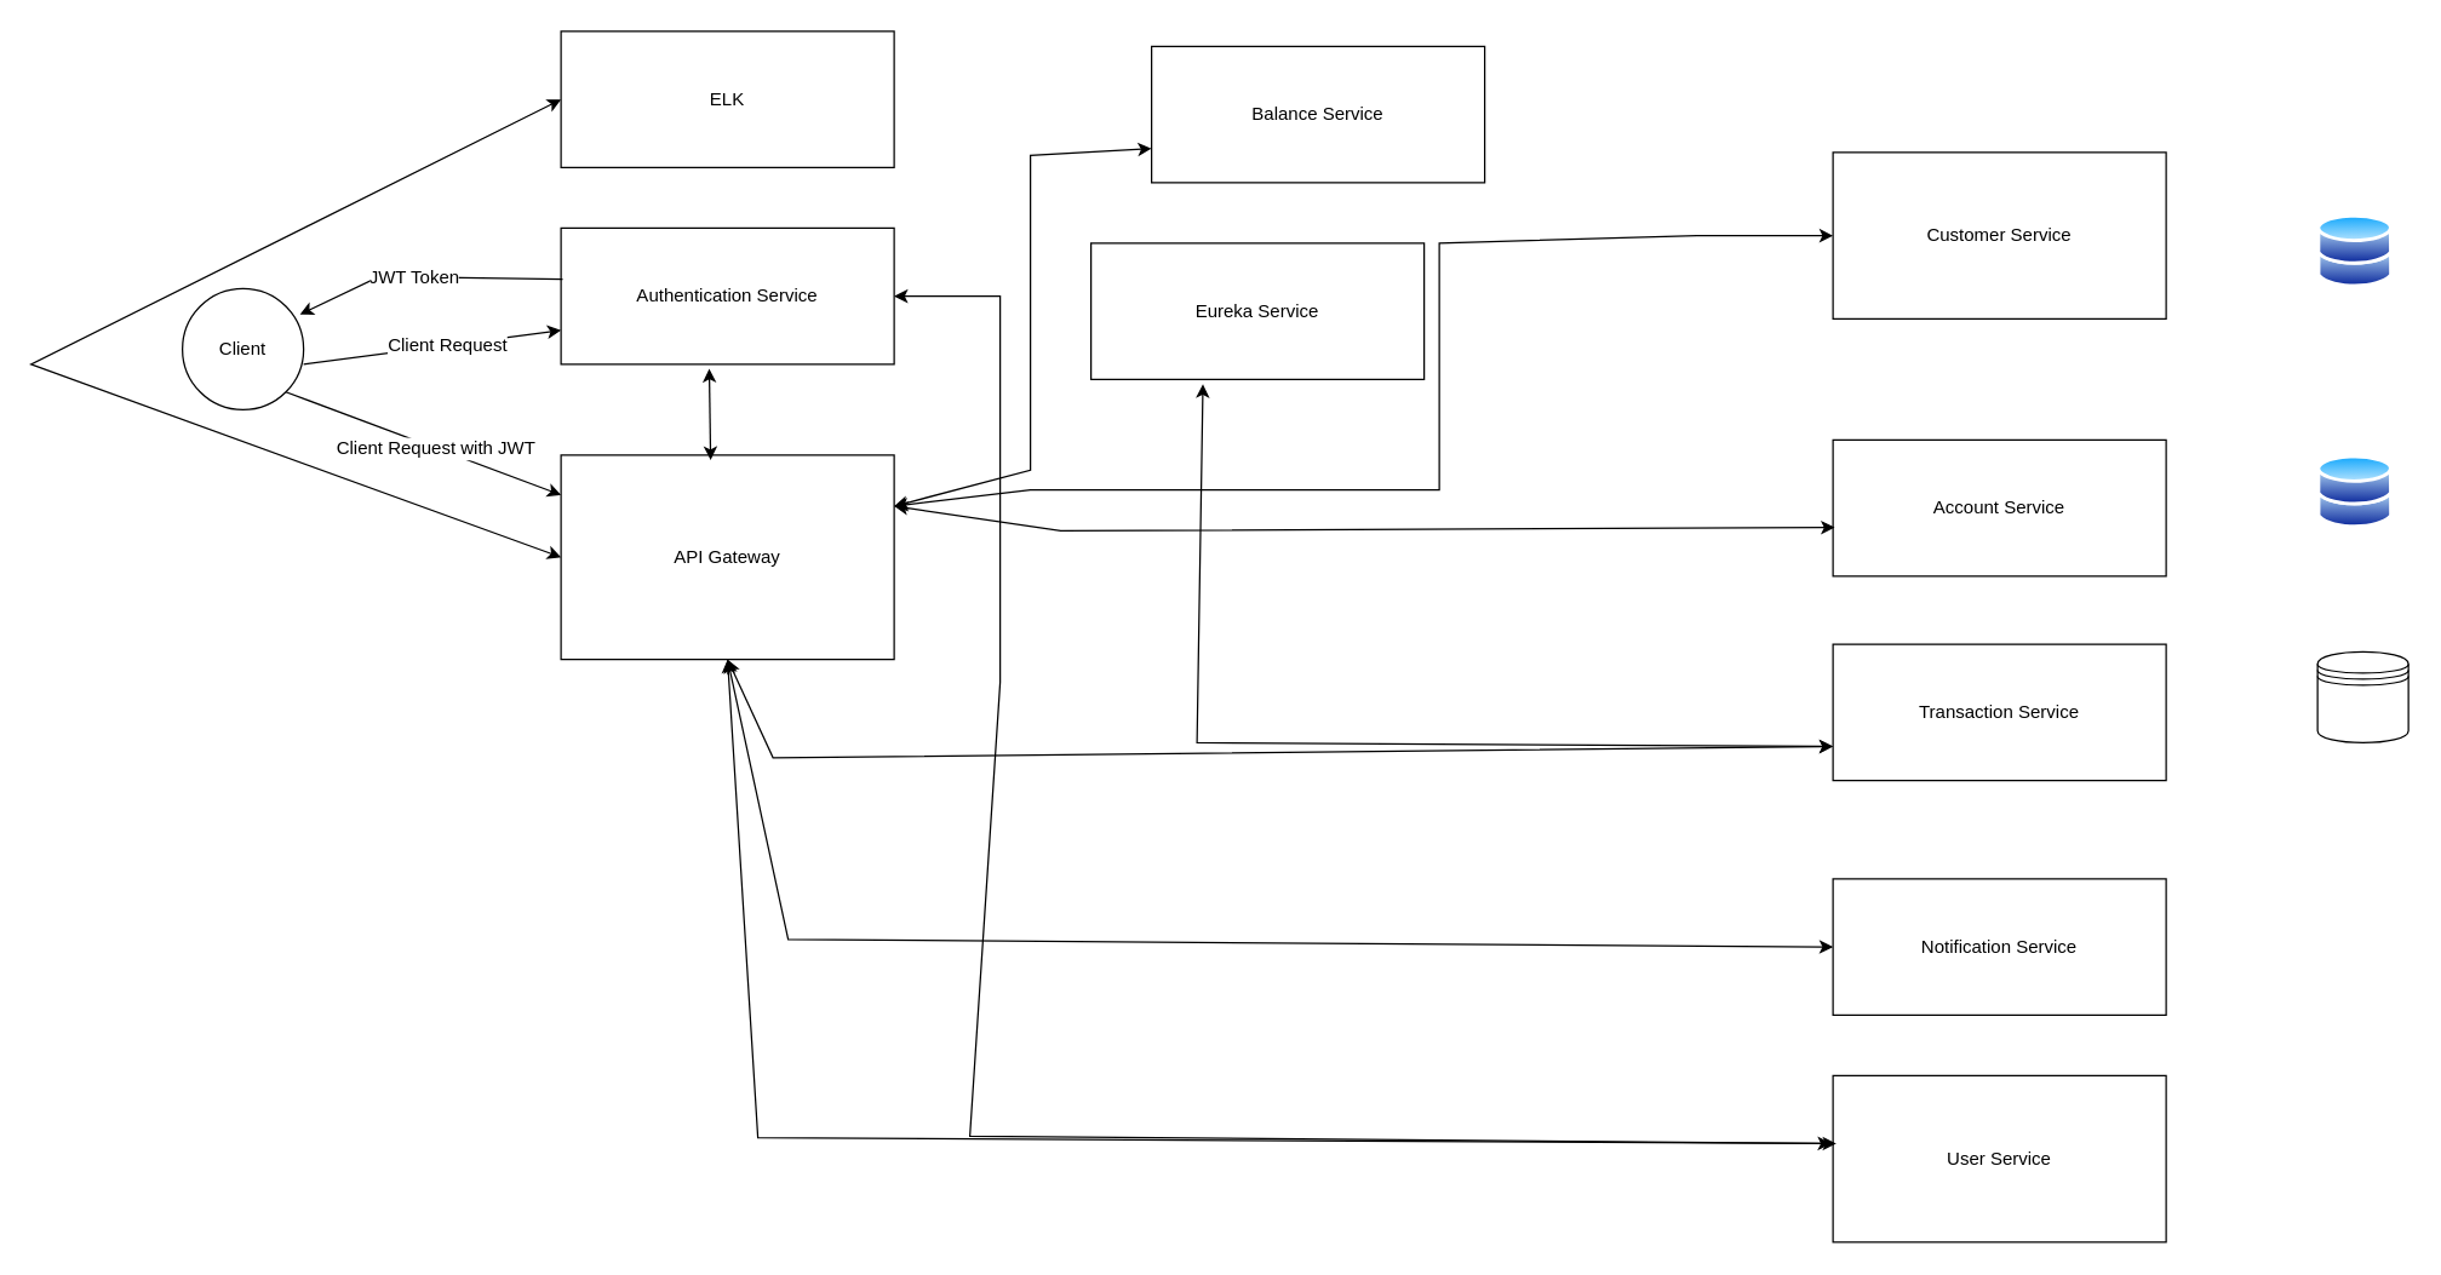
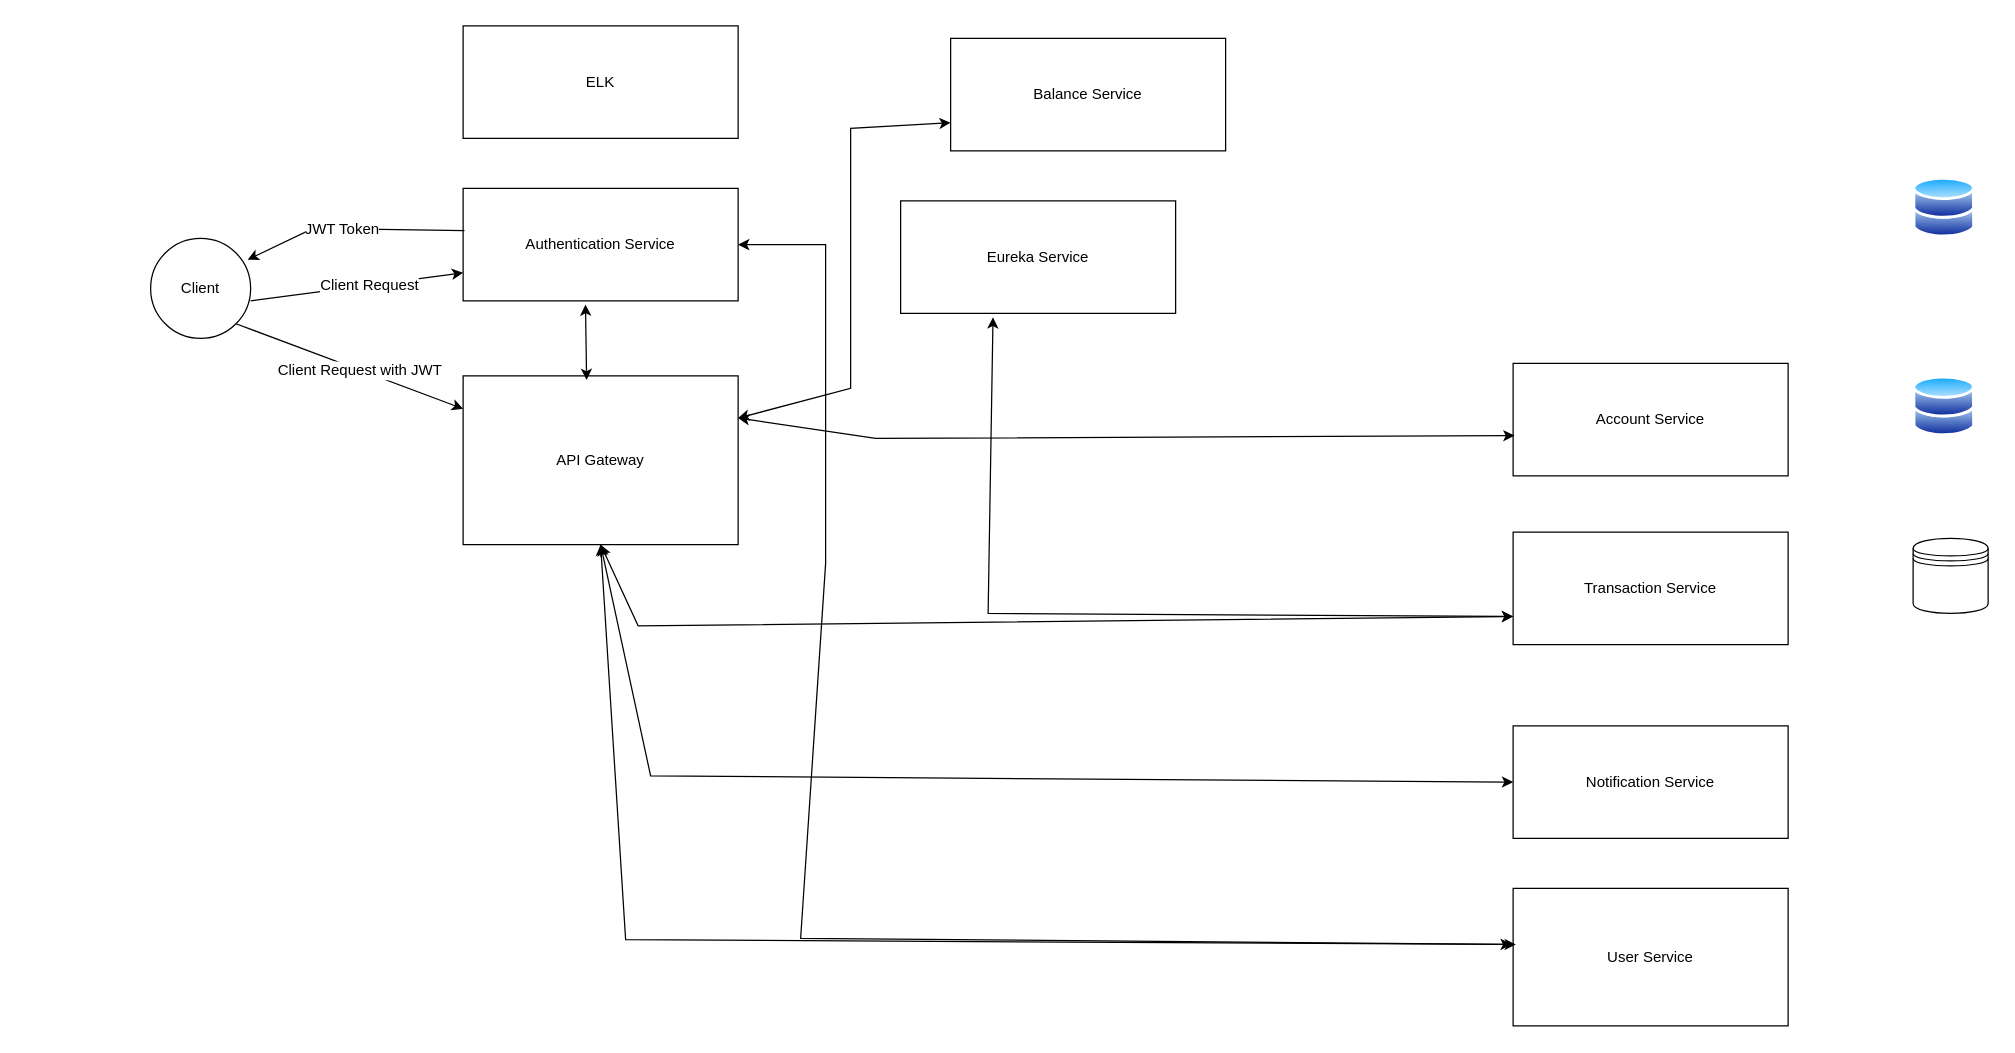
- <mxCell id="3" value="Customer Service" style="rounded=0;whiteSpace=wrap;html=1;" parent="1" vertex="1"><mxGeometry x="1210" y="100" width="220" height="110" as="geometry" /></mxCell>
- <mxCell id="28" value="" style="endArrow=classic;startArrow=classic;html=1;rounded=0;exitX=0;exitY=0.5;exitDx=0;exitDy=0;entryX=0;entryY=0.5;entryDx=0;entryDy=0;" parent="1" source="26" target="5" edge="1"><mxGeometry width="50" height="50" relative="1" as="geometry"><mxPoint x="478" y="253" as="sourcePoint" /><mxPoint x="460" y="150" as="targetPoint" /><Array as="points"><mxPoint x="20" y="240" /></Array></mxGeometry></mxCell>
- <mxCell id="16" value="" style="endArrow=classic;startArrow=classic;html=1;rounded=0;exitX=1;exitY=0.25;exitDx=0;exitDy=0;entryX=0;entryY=0.5;entryDx=0;entryDy=0;" parent="1" source="5" target="3" edge="1"><mxGeometry width="50" height="50" relative="1" as="geometry"><mxPoint x="650" y="420" as="sourcePoint" /><mxPoint x="1060" y="160" as="targetPoint" /><Array as="points"><mxPoint x="680" y="323" /><mxPoint x="950" y="323" /><mxPoint x="950" y="160" /><mxPoint x="1120" y="155" /></Array></mxGeometry></mxCell>
